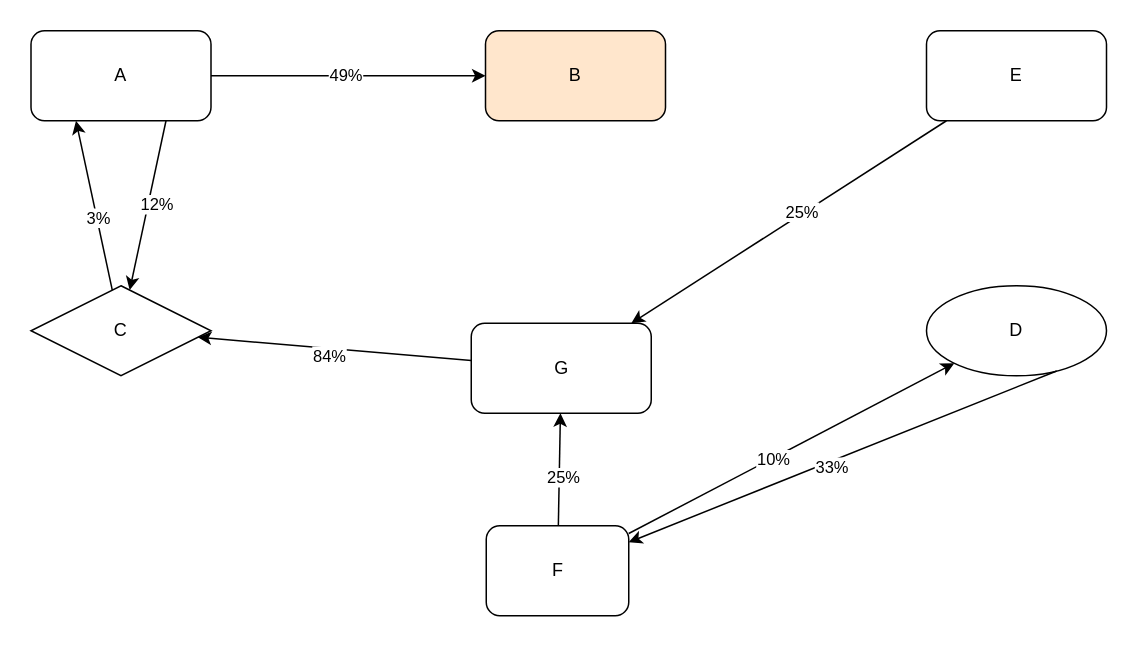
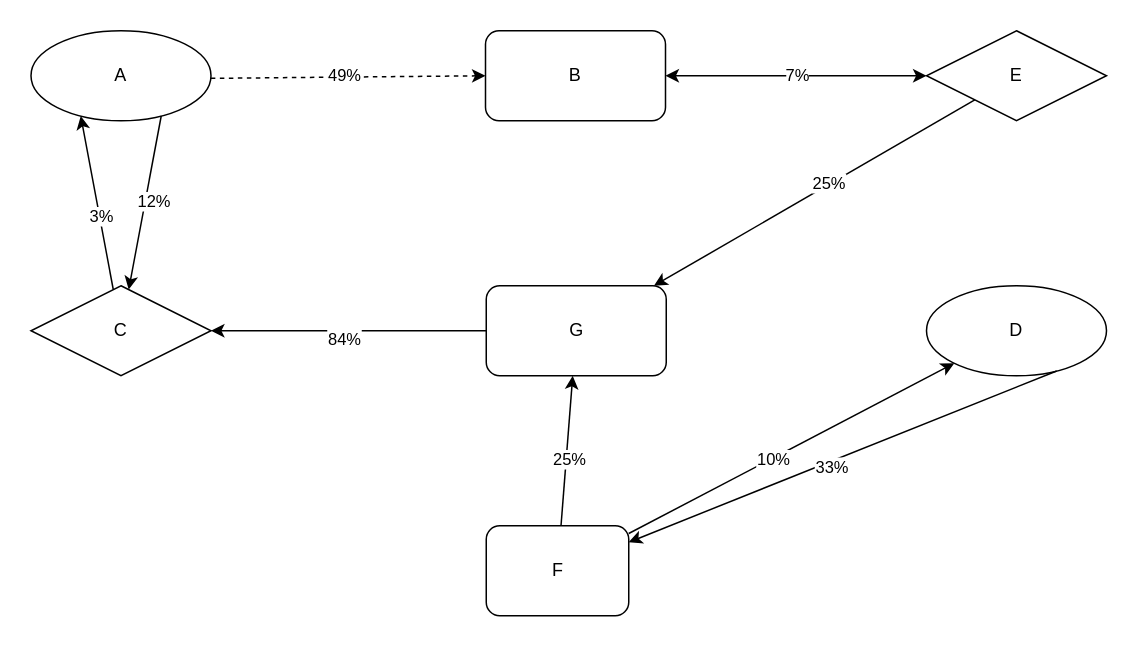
- <mxCell id="6" value="A" style="rounded=1;whiteSpace=wrap;html=1;" vertex="1" parent="1"><mxGeometry x="20" width="120" height="60" as="geometry" y="20" /></mxCell>
+ <mxCell id="6" value="A" style="ellipse;whiteSpace=wrap;html=1;" vertex="1" parent="1"><mxGeometry x="20" width="120" height="60" as="geometry" y="20" /></mxCell>
- <mxCell id="8" value="" style="endArrow=classic;html=1;rounded=0;" edge="1" parent="1" source="6" target="7"><mxGeometry width="50" height="50" relative="1" as="geometry"><mxPoint x="250" y="70" as="sourcePoint" /><mxPoint x="300" as="targetPoint" y="20" /></mxGeometry></mxCell>
+ <mxCell id="8" value="" style="endArrow=classic;html=1;rounded=0;dashed=1;" edge="1" parent="1" source="6" target="7"><mxGeometry width="50" height="50" relative="1" as="geometry"><mxPoint x="250" y="70" as="sourcePoint" /><mxPoint x="300" as="targetPoint" y="20" /></mxGeometry></mxCell>
- <mxCell id="7" value="B" style="rounded=1;whiteSpace=wrap;html=1;fillColor=#ffe6cc;" vertex="1" parent="1"><mxGeometry x="323" width="120" height="60" as="geometry" y="20" /></mxCell>
+ <mxCell id="7" value="B" style="rounded=1;whiteSpace=wrap;html=1;" vertex="1" parent="1"><mxGeometry x="323" width="120" height="60" as="geometry" y="20" /></mxCell>
+ <mxCell id="25" value="" style="endArrow=classic;html=1;rounded=0;startArrow=classic;startFill=1;" edge="1" parent="1" source="7" target="3"><mxGeometry width="50" height="50" relative="1" as="geometry"><mxPoint x="590" y="0" as="sourcePoint" /><mxPoint x="640" y="-50" as="targetPoint" /></mxGeometry></mxCell>
+ <mxCell id="26" value="7%" style="edgeLabel;html=1;align=center;verticalAlign=middle;resizable=0;points=[];" vertex="1" connectable="0" parent="25"><mxGeometry x="0.003" y="1" relative="1" as="geometry"><mxPoint as="offset" /></mxGeometry></mxCell>
- <mxCell id="3" value="E" style="rounded=1;whiteSpace=wrap;html=1;" vertex="1" parent="1"><mxGeometry x="617" width="120" height="60" as="geometry" y="20" /></mxCell>
+ <mxCell id="3" value="E" style="rhombus;whiteSpace=wrap;html=1;" vertex="1" parent="1"><mxGeometry x="617" width="120" height="60" as="geometry" y="20" /></mxCell>
- <mxCell id="14" value="G" style="rounded=1;whiteSpace=wrap;html=1;" vertex="1" parent="1"><mxGeometry x="313.5" y="215" width="120" height="60" as="geometry" /></mxCell>
+ <mxCell id="14" value="G" style="rounded=1;whiteSpace=wrap;html=1;" vertex="1" parent="1"><mxGeometry x="323.5" y="190" width="120" height="60" as="geometry" /></mxCell>
